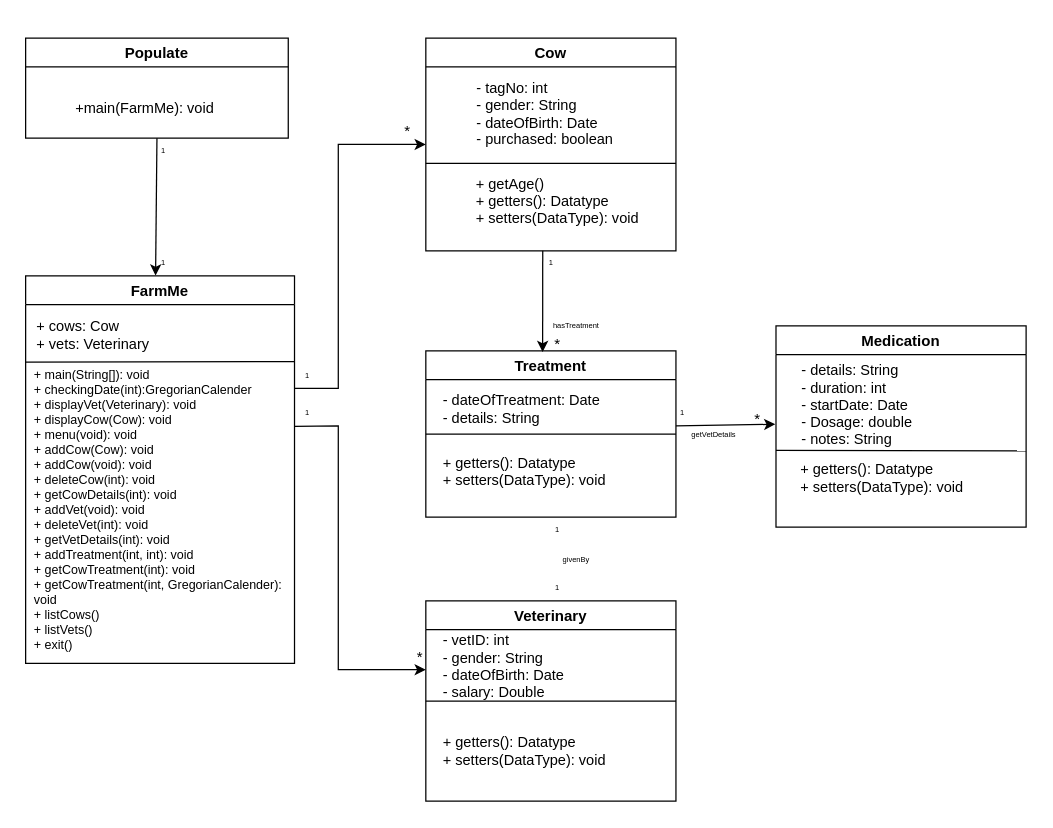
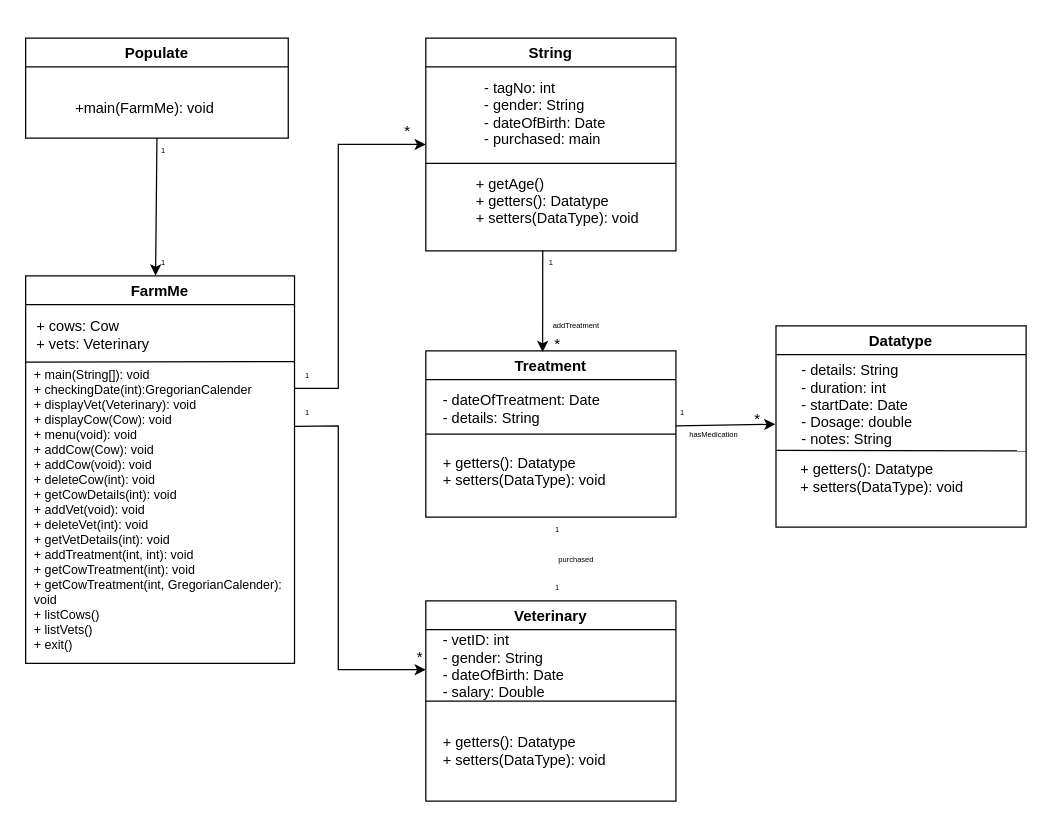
- <mxCell id="5" value="Cow" style="swimlane;" parent="1" vertex="1"><mxGeometry x="340" y="30" width="200" height="170" as="geometry" /></mxCell>
+ <mxCell id="5" value="String" style="swimlane;" parent="1" vertex="1"><mxGeometry x="340" y="30" width="200" height="170" as="geometry" /></mxCell>
- <mxCell id="7" value="&lt;div style=&quot;font-size: 11.64px;&quot;&gt;&lt;div style=&quot;text-align: left;&quot;&gt;&lt;span style=&quot;font-size: 11.64px; letter-spacing: 0px; background-color: initial;&quot;&gt;- tagNo: int&lt;/span&gt;&lt;/div&gt;&lt;font style=&quot;font-size:11.64px;font-family:Helvetica;color:#000000;direction:ltr;letter-spacing:0px;line-height:120%;opacity:1&quot;&gt;&lt;div style=&quot;text-align: left;&quot;&gt;&lt;span style=&quot;font-size: 11.64px; letter-spacing: 0px; background-color: initial;&quot;&gt;- gender: String&lt;/span&gt;&lt;/div&gt;&lt;div style=&quot;text-align: left;&quot;&gt;&lt;span style=&quot;font-size: 11.64px; letter-spacing: 0px; background-color: initial;&quot;&gt;- dateOfBirth: Date&lt;/span&gt;&lt;/div&gt;&lt;div style=&quot;text-align: left;&quot;&gt;&lt;span style=&quot;font-size: 11.64px; letter-spacing: 0px; background-color: initial;&quot;&gt;- purchased: boolean&lt;/span&gt;&lt;/div&gt;&lt;/font&gt;&lt;/div&gt;" style="verticalAlign=middle;align=center;vsdxID=6;fillColor=none;gradientColor=none;shape=stencil(nZBRDoQgDERP03+WHsHFe5iISyOCQdT19kIaIxq//Jtp3zTpAFaTaUYNUkwx+F6v1EYD+AUpyRkdKCYFqACrzgf9C352LfuxyWRWg1/yhT/nRE5IsZWuZtCSK8CPeI0e/hF+jV7AJM4PO7KWCyr390bSiNtEtQM=);strokeColor=none;spacingTop=-3;spacingBottom=-3;spacingLeft=-3;spacingRight=-3;points=[];labelBackgroundColor=none;rounded=0;html=1;whiteSpace=wrap;" parent="6" vertex="1"><mxGeometry x="-10" y="31.2" width="155" height="76.8" as="geometry" /></mxCell>
+ <mxCell id="7" value="&lt;div style=&quot;font-size: 11.64px;&quot;&gt;&lt;div style=&quot;text-align: left;&quot;&gt;&lt;span style=&quot;font-size: 11.64px; letter-spacing: 0px; background-color: initial;&quot;&gt;- tagNo: int&lt;/span&gt;&lt;/div&gt;&lt;font style=&quot;font-size:11.64px;font-family:Helvetica;color:#000000;direction:ltr;letter-spacing:0px;line-height:120%;opacity:1&quot;&gt;&lt;div style=&quot;text-align: left;&quot;&gt;&lt;span style=&quot;font-size: 11.64px; letter-spacing: 0px; background-color: initial;&quot;&gt;- gender: String&lt;/span&gt;&lt;/div&gt;&lt;div style=&quot;text-align: left;&quot;&gt;&lt;span style=&quot;font-size: 11.64px; letter-spacing: 0px; background-color: initial;&quot;&gt;- dateOfBirth: Date&lt;/span&gt;&lt;/div&gt;&lt;div style=&quot;text-align: left;&quot;&gt;&lt;span style=&quot;font-size: 11.64px; letter-spacing: 0px; background-color: initial;&quot;&gt;- purchased: main&lt;/span&gt;&lt;/div&gt;&lt;/font&gt;&lt;/div&gt;" style="verticalAlign=middle;align=center;vsdxID=6;fillColor=none;gradientColor=none;shape=stencil(nZBRDoQgDERP03+WHsHFe5iISyOCQdT19kIaIxq//Jtp3zTpAFaTaUYNUkwx+F6v1EYD+AUpyRkdKCYFqACrzgf9C352LfuxyWRWg1/yhT/nRE5IsZWuZtCSK8CPeI0e/hF+jV7AJM4PO7KWCyr390bSiNtEtQM=);strokeColor=none;spacingTop=-3;spacingBottom=-3;spacingLeft=-3;spacingRight=-3;points=[];labelBackgroundColor=none;rounded=0;html=1;whiteSpace=wrap;" parent="6" vertex="1"><mxGeometry x="-10" y="31.2" width="155" height="76.8" as="geometry" /></mxCell>
- <mxCell id="31" value="hasTreatment" style="text;html=1;align=center;verticalAlign=middle;resizable=0;points=[];autosize=1;strokeColor=none;fillColor=none;fontSize=6;" parent="1" vertex="1"><mxGeometry x="430" y="250" width="60" height="20" as="geometry" /></mxCell>
+ <mxCell id="31" value="addTreatment" style="text;html=1;align=center;verticalAlign=middle;resizable=0;points=[];autosize=1;strokeColor=none;fillColor=none;fontSize=6;" parent="1" vertex="1"><mxGeometry x="430" y="250" width="60" height="20" as="geometry" /></mxCell>
- <mxCell id="14" value="Medication" style="swimlane;" parent="1" vertex="1"><mxGeometry x="620" y="260" width="200" height="161" as="geometry" /></mxCell>
+ <mxCell id="14" value="Datatype" style="swimlane;" parent="1" vertex="1"><mxGeometry x="620" y="260" width="200" height="161" as="geometry" /></mxCell>
- <mxCell id="32" value="getVetDetails" style="text;html=1;align=center;verticalAlign=middle;resizable=0;points=[];autosize=1;strokeColor=none;fillColor=none;fontSize=6;" parent="1" vertex="1"><mxGeometry x="540" y="336.5" width="60" height="20" as="geometry" /></mxCell>
+ <mxCell id="32" value="hasMedication" style="text;html=1;align=center;verticalAlign=middle;resizable=0;points=[];autosize=1;strokeColor=none;fillColor=none;fontSize=6;" parent="1" vertex="1"><mxGeometry x="540" y="336.5" width="60" height="20" as="geometry" /></mxCell>
- <mxCell id="30" value="&lt;font style=&quot;font-size: 6px;&quot;&gt;givenBy&lt;/font&gt;" style="text;html=1;align=center;verticalAlign=middle;resizable=0;points=[];autosize=1;strokeColor=none;fillColor=none;" parent="1" vertex="1"><mxGeometry x="440" y="430" width="40" height="30" as="geometry" /></mxCell>
+ <mxCell id="30" value="&lt;font style=&quot;font-size: 6px;&quot;&gt;purchased&lt;/font&gt;" style="text;html=1;align=center;verticalAlign=middle;resizable=0;points=[];autosize=1;strokeColor=none;fillColor=none;" parent="1" vertex="1"><mxGeometry x="440" y="430" width="40" height="30" as="geometry" /></mxCell>
